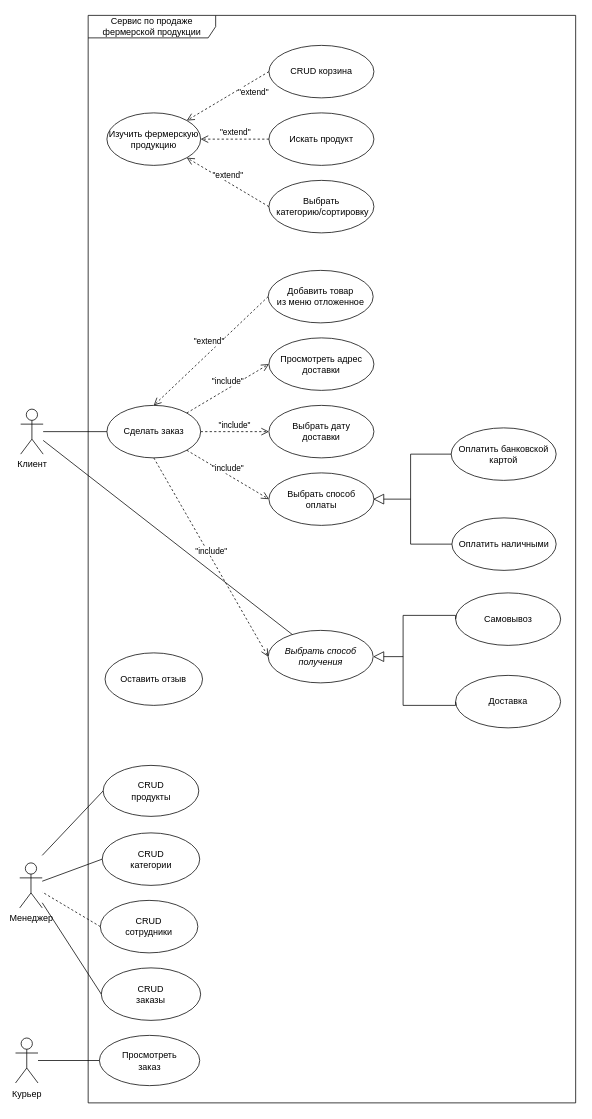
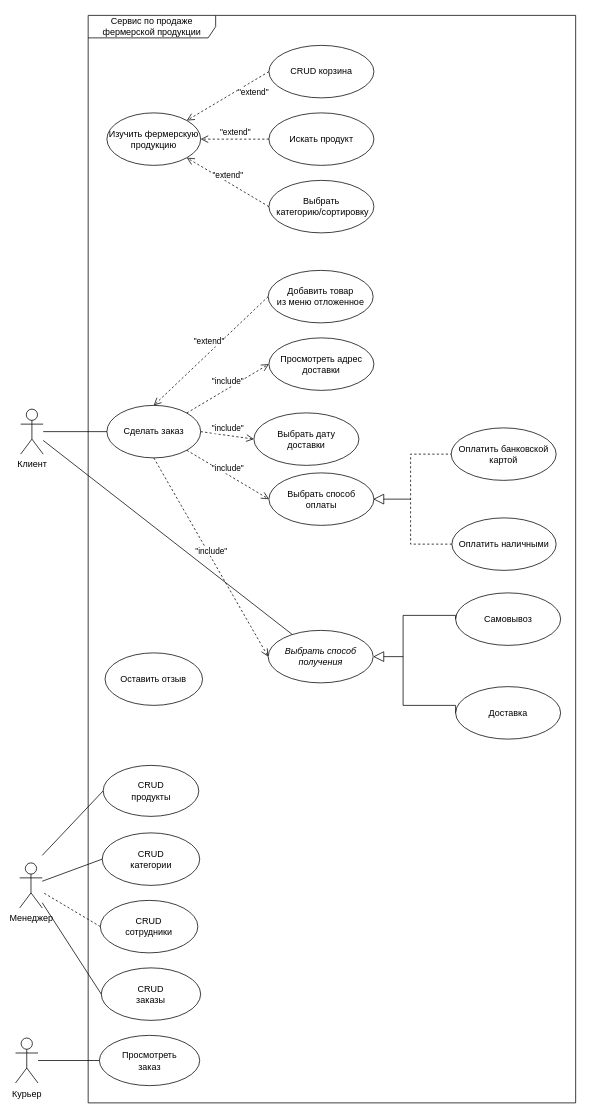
- <mxCell id="37" value="&lt;span style=&quot;font-style: normal;&quot;&gt;Выбрать дату&lt;br&gt;доставки&lt;/span&gt;" style="ellipse;whiteSpace=wrap;html=1;fontStyle=2" parent="1" vertex="1"><mxGeometry x="357.88" y="540" width="140" height="70" as="geometry" /></mxCell>
+ <mxCell id="37" value="&lt;span style=&quot;font-style: normal;&quot;&gt;Выбрать дату&lt;br&gt;доставки&lt;/span&gt;" style="ellipse;whiteSpace=wrap;html=1;fontStyle=2" parent="1" vertex="1"><mxGeometry x="337.88" y="550" width="140" height="70" as="geometry" /></mxCell>
- <mxCell id="27" style="edgeStyle=orthogonalEdgeStyle;rounded=0;orthogonalLoop=1;jettySize=auto;html=1;entryX=0;entryY=0.5;entryDx=0;entryDy=0;endArrow=none;endFill=0;exitX=0;exitY=0.5;exitDx=0;exitDy=0;" parent="1" source="25" target="24" edge="1"><mxGeometry relative="1" as="geometry"><mxPoint x="1006.84" y="555" as="sourcePoint" /><mxPoint x="986.84" y="460" as="targetPoint" /><Array as="points"><mxPoint x="546.84" y="725" /><mxPoint x="546.84" y="605" /></Array></mxGeometry></mxCell>
+ <mxCell id="27" style="edgeStyle=orthogonalEdgeStyle;rounded=0;orthogonalLoop=1;jettySize=auto;html=1;entryX=0;entryY=0.5;entryDx=0;entryDy=0;endArrow=none;endFill=0;exitX=0;exitY=0.5;exitDx=0;exitDy=0;dashed=1;" parent="1" source="25" target="24" edge="1"><mxGeometry relative="1" as="geometry"><mxPoint x="1006.84" y="555" as="sourcePoint" /><mxPoint x="986.84" y="460" as="targetPoint" /><Array as="points"><mxPoint x="546.84" y="725" /><mxPoint x="546.84" y="605" /></Array></mxGeometry></mxCell>
- <mxCell id="20" value="Доставка" style="ellipse;whiteSpace=wrap;html=1;" parent="1" vertex="1"><mxGeometry x="606.83" y="900" width="140" height="70" as="geometry" /></mxCell>
+ <mxCell id="20" value="Доставка" style="ellipse;whiteSpace=wrap;html=1;" parent="1" vertex="1"><mxGeometry x="606.83" y="915" width="140" height="70" as="geometry" /></mxCell>
